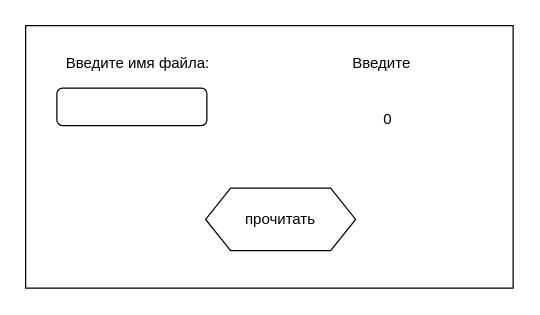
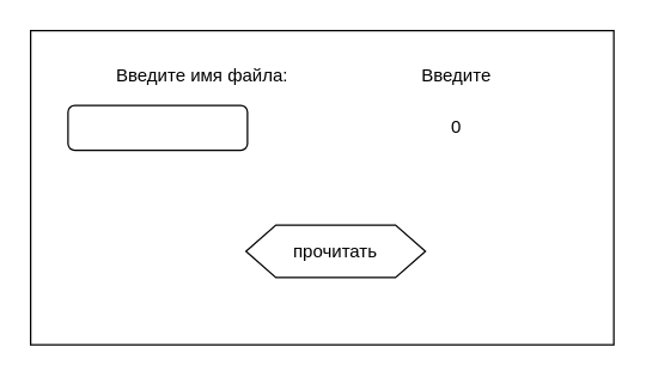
- <mxCell id="3" value="Введите имя файла:" style="text;html=1;strokeColor=none;fillColor=none;align=center;verticalAlign=middle;whiteSpace=wrap;rounded=0;" vertex="1" parent="1"><mxGeometry x="45" y="40" width="130" height="20" as="geometry" /></mxCell>
+ <mxCell id="3" value="Введите имя файла:" style="text;html=1;strokeColor=none;fillColor=none;align=center;verticalAlign=middle;whiteSpace=wrap;rounded=0;" vertex="1" parent="1"><mxGeometry x="70" y="40" width="130" height="20" as="geometry" /></mxCell>
- <mxCell id="7" value="0" style="text;html=1;strokeColor=none;fillColor=none;align=center;verticalAlign=middle;whiteSpace=wrap;rounded=0;" vertex="1" parent="1"><mxGeometry x="280" y="80" width="60" height="30" as="geometry" /></mxCell>
+ <mxCell id="7" value="0" style="text;html=1;strokeColor=none;fillColor=none;align=center;verticalAlign=middle;whiteSpace=wrap;rounded=0;" vertex="1" parent="1"><mxGeometry x="275" y="70" width="60" height="30" as="geometry" /></mxCell>
- <mxCell id="5" value="прочитать" style="shape=hexagon;perimeter=hexagonPerimeter2;whiteSpace=wrap;html=1;fixedSize=1;" vertex="1" parent="1"><mxGeometry x="164" y="150" width="120" height="50" as="geometry" /></mxCell>
+ <mxCell id="5" value="прочитать" style="shape=hexagon;perimeter=hexagonPerimeter2;whiteSpace=wrap;html=1;fixedSize=1;" vertex="1" parent="1"><mxGeometry x="164" y="150" width="120" height="35" as="geometry" /></mxCell>
